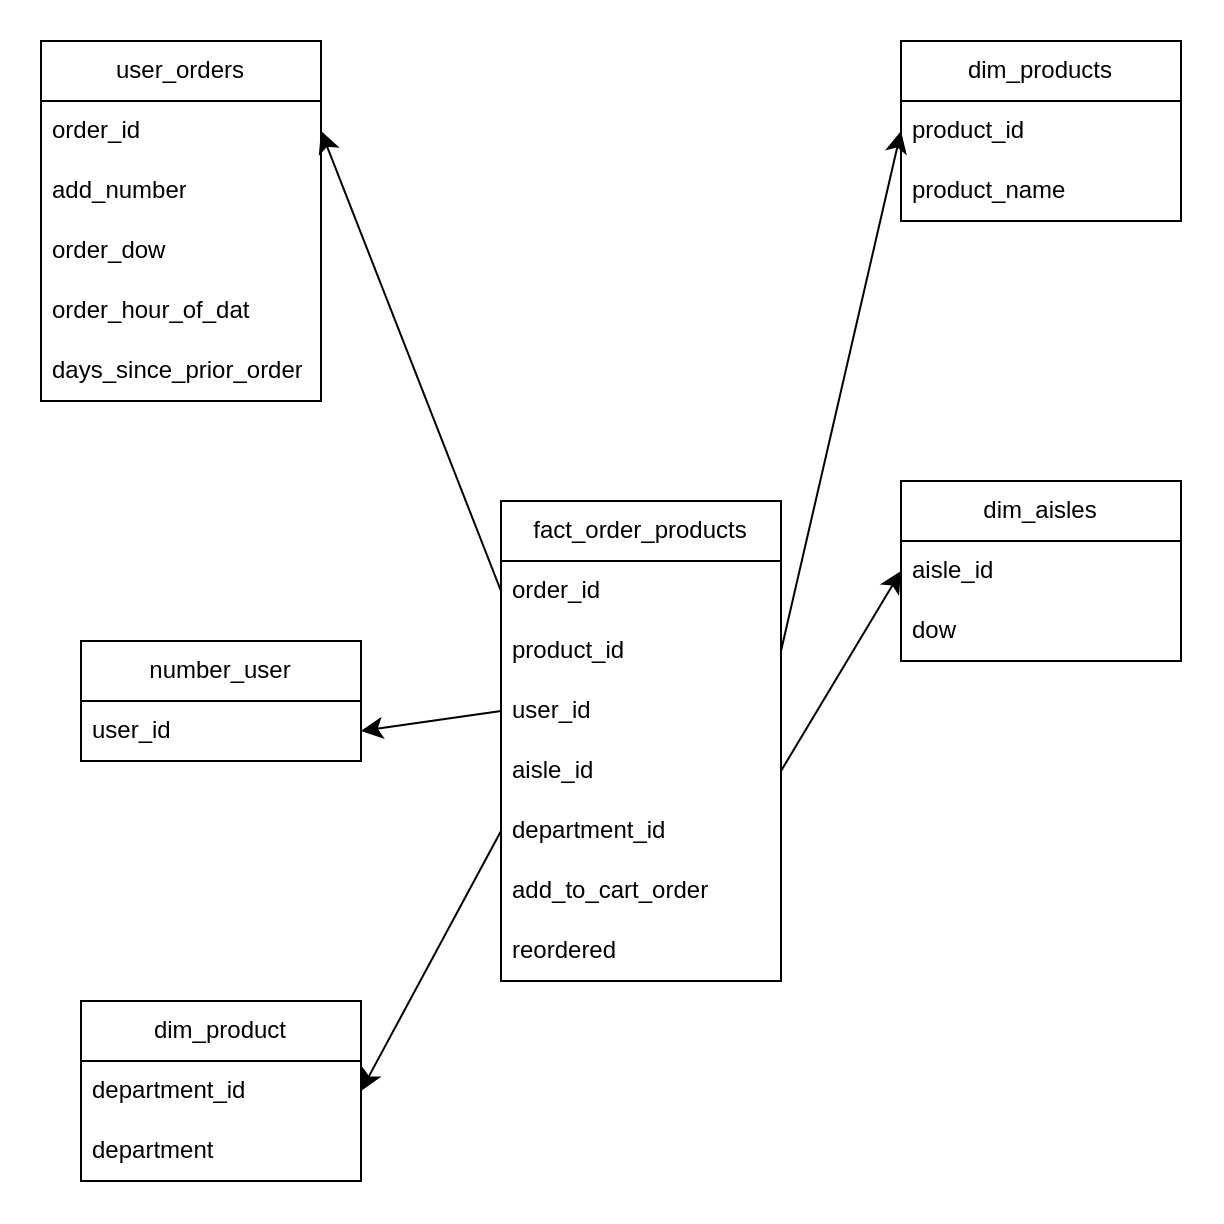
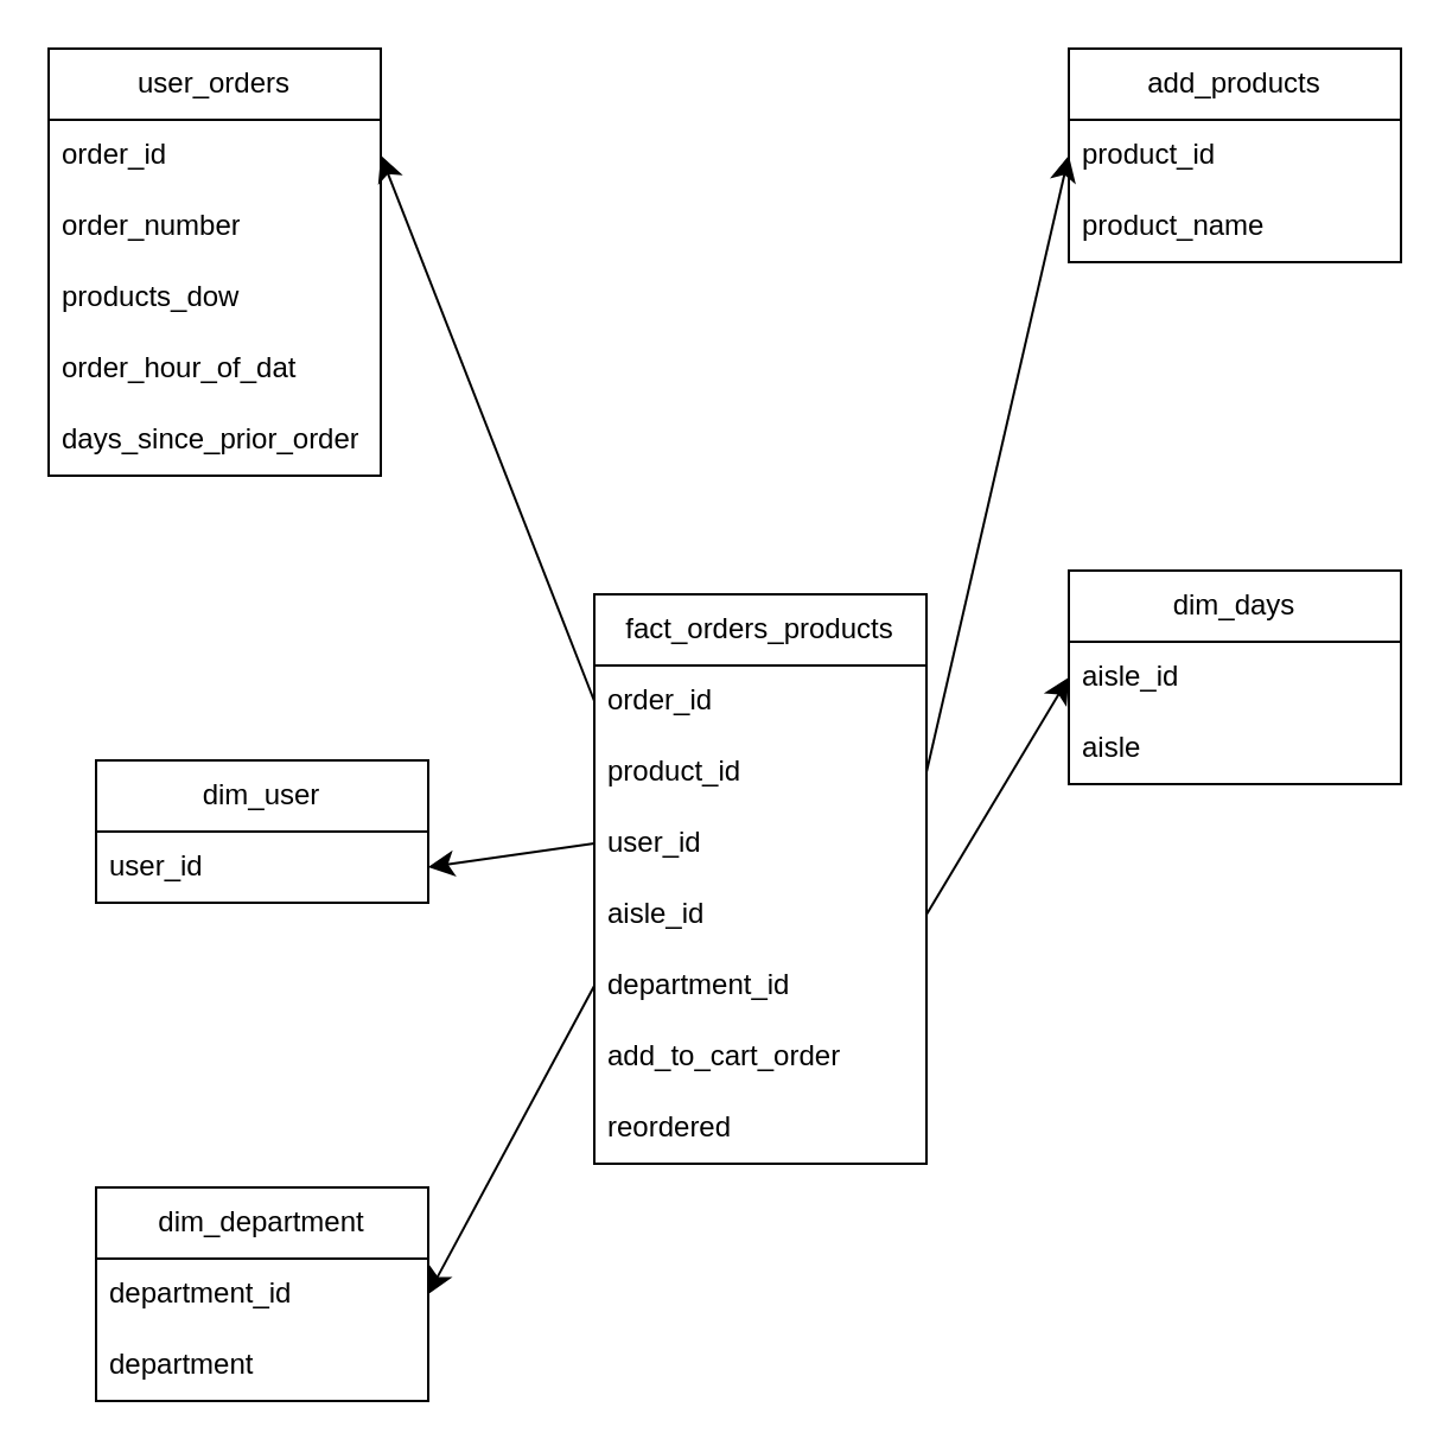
- <mxCell id="16" value="dim_products" style="swimlane;fontStyle=0;childLayout=stackLayout;horizontal=1;startSize=30;horizontalStack=0;resizeParent=1;resizeParentMax=0;resizeLast=0;collapsible=1;marginBottom=0;whiteSpace=wrap;html=1;" vertex="1" parent="1"><mxGeometry x="450" y="20" width="140" height="90" as="geometry" /></mxCell>
+ <mxCell id="16" value="add_products" style="swimlane;fontStyle=0;childLayout=stackLayout;horizontal=1;startSize=30;horizontalStack=0;resizeParent=1;resizeParentMax=0;resizeLast=0;collapsible=1;marginBottom=0;whiteSpace=wrap;html=1;" vertex="1" parent="1"><mxGeometry x="450" y="20" width="140" height="90" as="geometry" /></mxCell>
- <mxCell id="4" value="add_number" style="text;strokeColor=none;fillColor=none;align=left;verticalAlign=middle;spacingLeft=4;spacingRight=4;overflow=hidden;points=[[0,0.5],[1,0.5]];portConstraint=eastwest;rotatable=0;whiteSpace=wrap;html=1;" vertex="1" parent="2"><mxGeometry y="60" width="140" height="30" as="geometry" /></mxCell>
+ <mxCell id="4" value="order_number" style="text;strokeColor=none;fillColor=none;align=left;verticalAlign=middle;spacingLeft=4;spacingRight=4;overflow=hidden;points=[[0,0.5],[1,0.5]];portConstraint=eastwest;rotatable=0;whiteSpace=wrap;html=1;" vertex="1" parent="2"><mxGeometry y="60" width="140" height="30" as="geometry" /></mxCell>
- <mxCell id="5" value="order_dow" style="text;strokeColor=none;fillColor=none;align=left;verticalAlign=middle;spacingLeft=4;spacingRight=4;overflow=hidden;points=[[0,0.5],[1,0.5]];portConstraint=eastwest;rotatable=0;whiteSpace=wrap;html=1;" vertex="1" parent="2"><mxGeometry y="90" width="140" height="30" as="geometry" /></mxCell>
+ <mxCell id="5" value="products_dow" style="text;strokeColor=none;fillColor=none;align=left;verticalAlign=middle;spacingLeft=4;spacingRight=4;overflow=hidden;points=[[0,0.5],[1,0.5]];portConstraint=eastwest;rotatable=0;whiteSpace=wrap;html=1;" vertex="1" parent="2"><mxGeometry y="90" width="140" height="30" as="geometry" /></mxCell>
- <mxCell id="19" value="dim_aisles" style="swimlane;fontStyle=0;childLayout=stackLayout;horizontal=1;startSize=30;horizontalStack=0;resizeParent=1;resizeParentMax=0;resizeLast=0;collapsible=1;marginBottom=0;whiteSpace=wrap;html=1;" vertex="1" parent="1"><mxGeometry x="450" y="240" width="140" height="90" as="geometry" /></mxCell>
+ <mxCell id="19" value="dim_days" style="swimlane;fontStyle=0;childLayout=stackLayout;horizontal=1;startSize=30;horizontalStack=0;resizeParent=1;resizeParentMax=0;resizeLast=0;collapsible=1;marginBottom=0;whiteSpace=wrap;html=1;" vertex="1" parent="1"><mxGeometry x="450" y="240" width="140" height="90" as="geometry" /></mxCell>
- <mxCell id="8" value="fact_order_products" style="swimlane;fontStyle=0;childLayout=stackLayout;horizontal=1;startSize=30;horizontalStack=0;resizeParent=1;resizeParentMax=0;resizeLast=0;collapsible=1;marginBottom=0;whiteSpace=wrap;html=1;" vertex="1" parent="1"><mxGeometry x="250" y="250" width="140" height="240" as="geometry" /></mxCell>
+ <mxCell id="8" value="fact_orders_products" style="swimlane;fontStyle=0;childLayout=stackLayout;horizontal=1;startSize=30;horizontalStack=0;resizeParent=1;resizeParentMax=0;resizeLast=0;collapsible=1;marginBottom=0;whiteSpace=wrap;html=1;" vertex="1" parent="1"><mxGeometry x="250" y="250" width="140" height="240" as="geometry" /></mxCell>
- <mxCell id="21" value="dow" style="text;strokeColor=none;fillColor=none;align=left;verticalAlign=middle;spacingLeft=4;spacingRight=4;overflow=hidden;points=[[0,0.5],[1,0.5]];portConstraint=eastwest;rotatable=0;whiteSpace=wrap;html=1;" vertex="1" parent="19"><mxGeometry y="60" width="140" height="30" as="geometry" /></mxCell>
+ <mxCell id="21" value="aisle" style="text;strokeColor=none;fillColor=none;align=left;verticalAlign=middle;spacingLeft=4;spacingRight=4;overflow=hidden;points=[[0,0.5],[1,0.5]];portConstraint=eastwest;rotatable=0;whiteSpace=wrap;html=1;" vertex="1" parent="19"><mxGeometry y="60" width="140" height="30" as="geometry" /></mxCell>
- <mxCell id="22" value="number_user" style="swimlane;fontStyle=0;childLayout=stackLayout;horizontal=1;startSize=30;horizontalStack=0;resizeParent=1;resizeParentMax=0;resizeLast=0;collapsible=1;marginBottom=0;whiteSpace=wrap;html=1;" vertex="1" parent="1"><mxGeometry x="40" y="320" width="140" height="60" as="geometry" /></mxCell>
+ <mxCell id="22" value="dim_user" style="swimlane;fontStyle=0;childLayout=stackLayout;horizontal=1;startSize=30;horizontalStack=0;resizeParent=1;resizeParentMax=0;resizeLast=0;collapsible=1;marginBottom=0;whiteSpace=wrap;html=1;" vertex="1" parent="1"><mxGeometry x="40" y="320" width="140" height="60" as="geometry" /></mxCell>
- <mxCell id="24" value="dim_product" style="swimlane;fontStyle=0;childLayout=stackLayout;horizontal=1;startSize=30;horizontalStack=0;resizeParent=1;resizeParentMax=0;resizeLast=0;collapsible=1;marginBottom=0;whiteSpace=wrap;html=1;" vertex="1" parent="1"><mxGeometry x="40" y="500" width="140" height="90" as="geometry" /></mxCell>
+ <mxCell id="24" value="dim_department" style="swimlane;fontStyle=0;childLayout=stackLayout;horizontal=1;startSize=30;horizontalStack=0;resizeParent=1;resizeParentMax=0;resizeLast=0;collapsible=1;marginBottom=0;whiteSpace=wrap;html=1;" vertex="1" parent="1"><mxGeometry x="40" y="500" width="140" height="90" as="geometry" /></mxCell>
